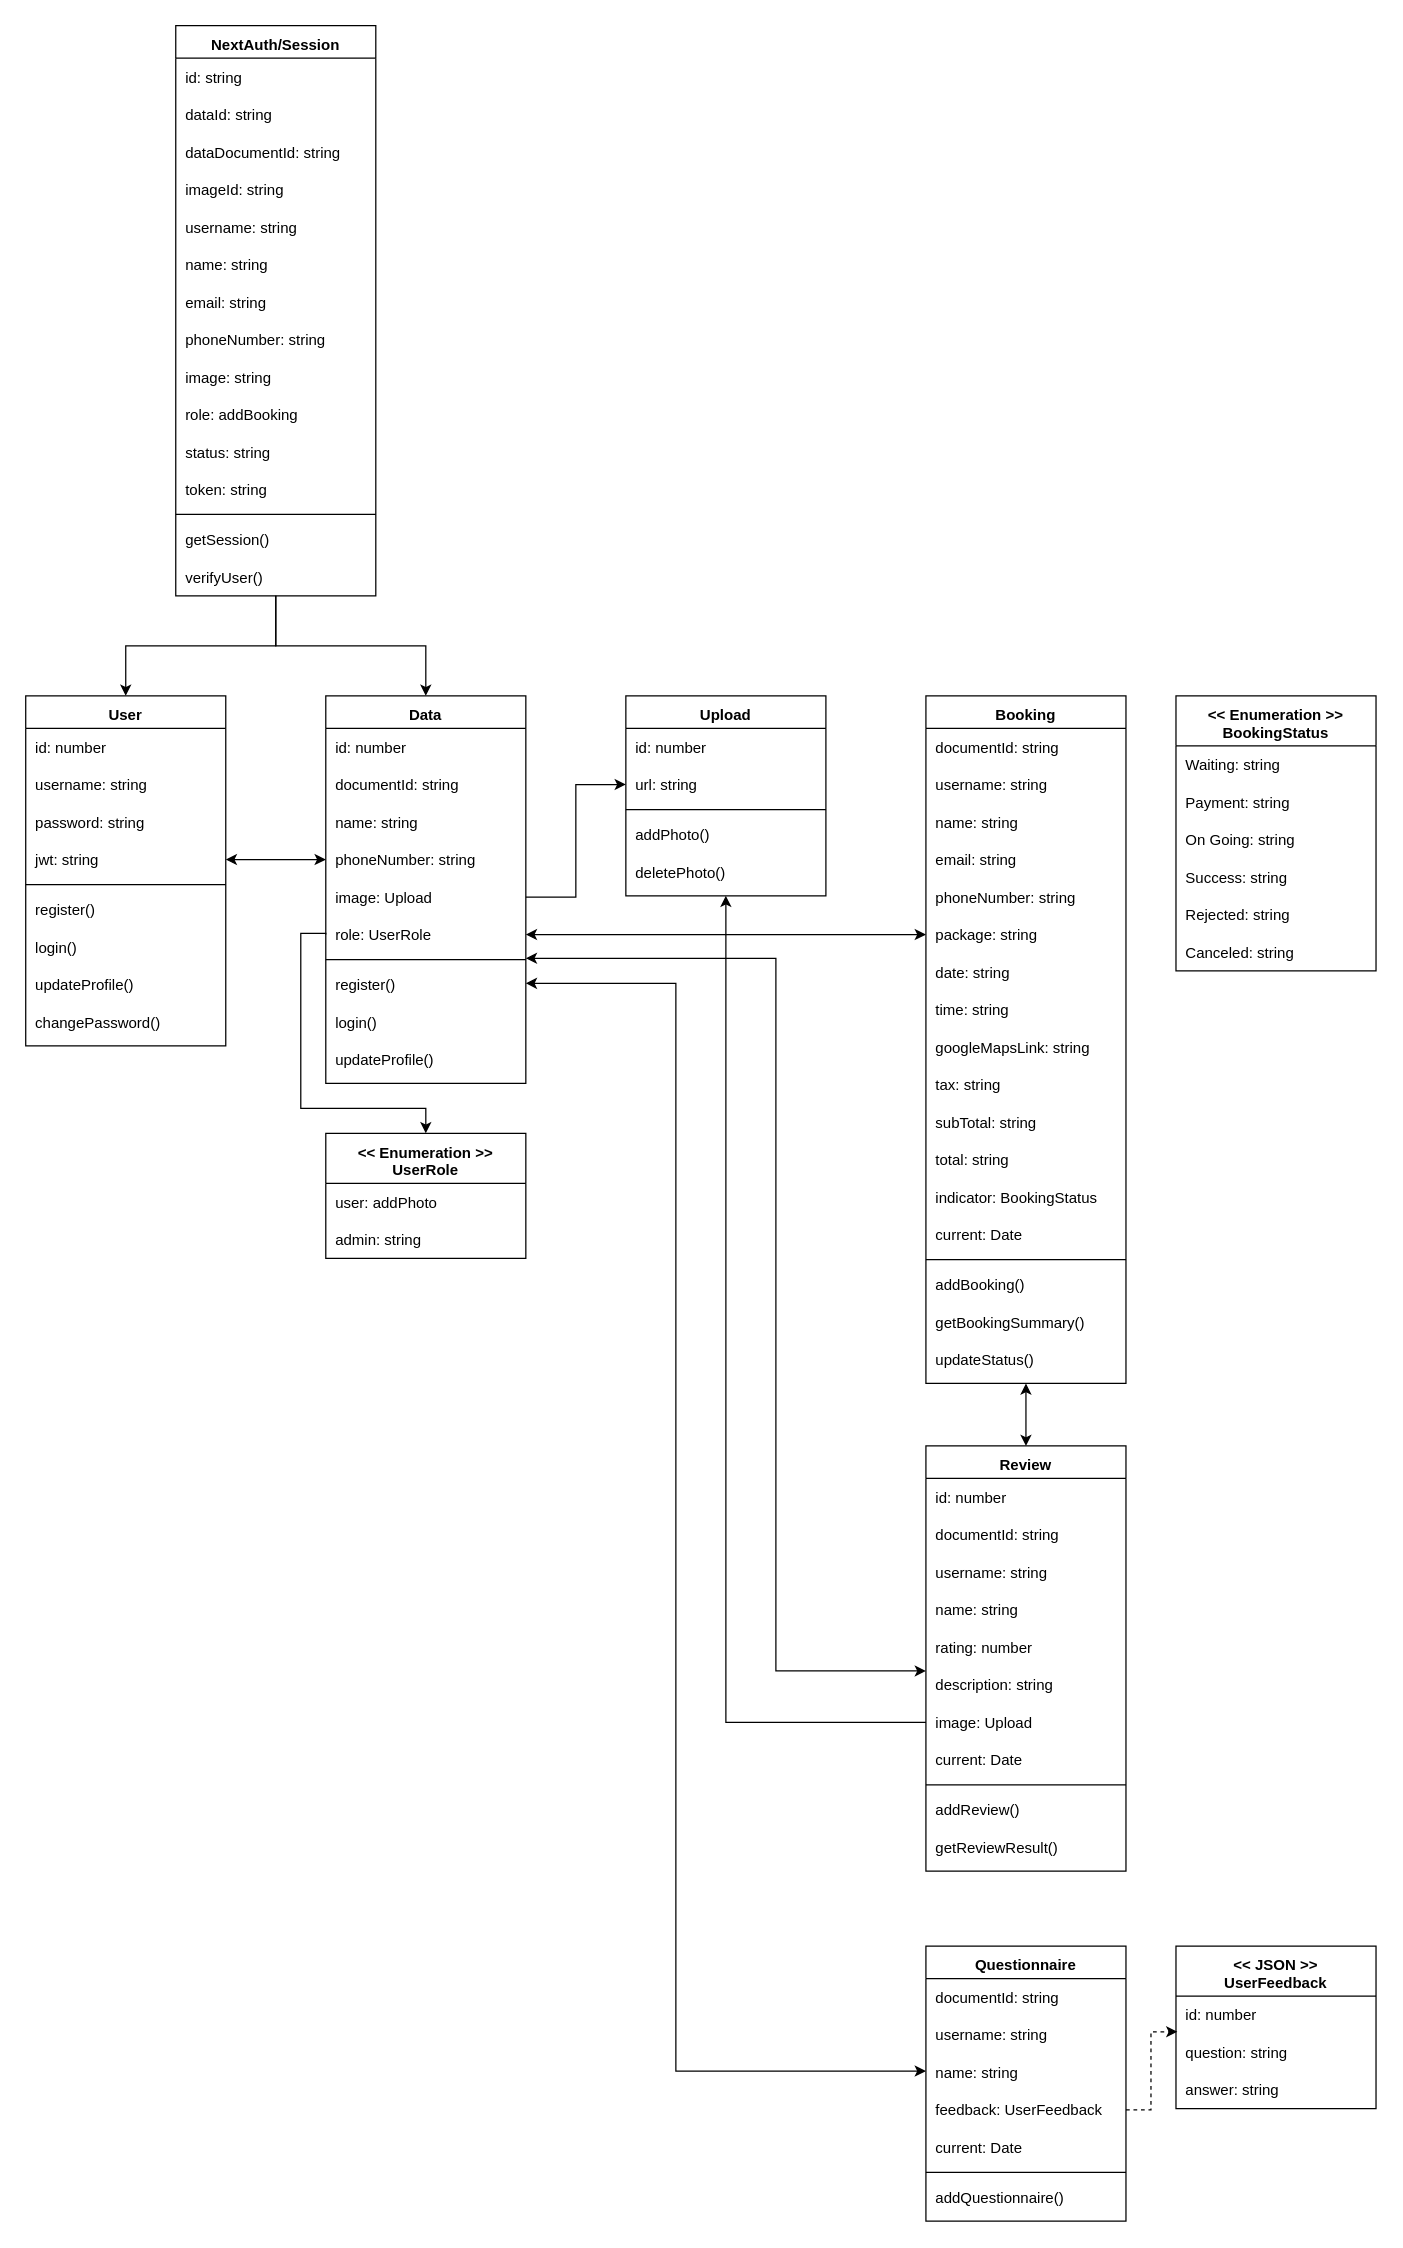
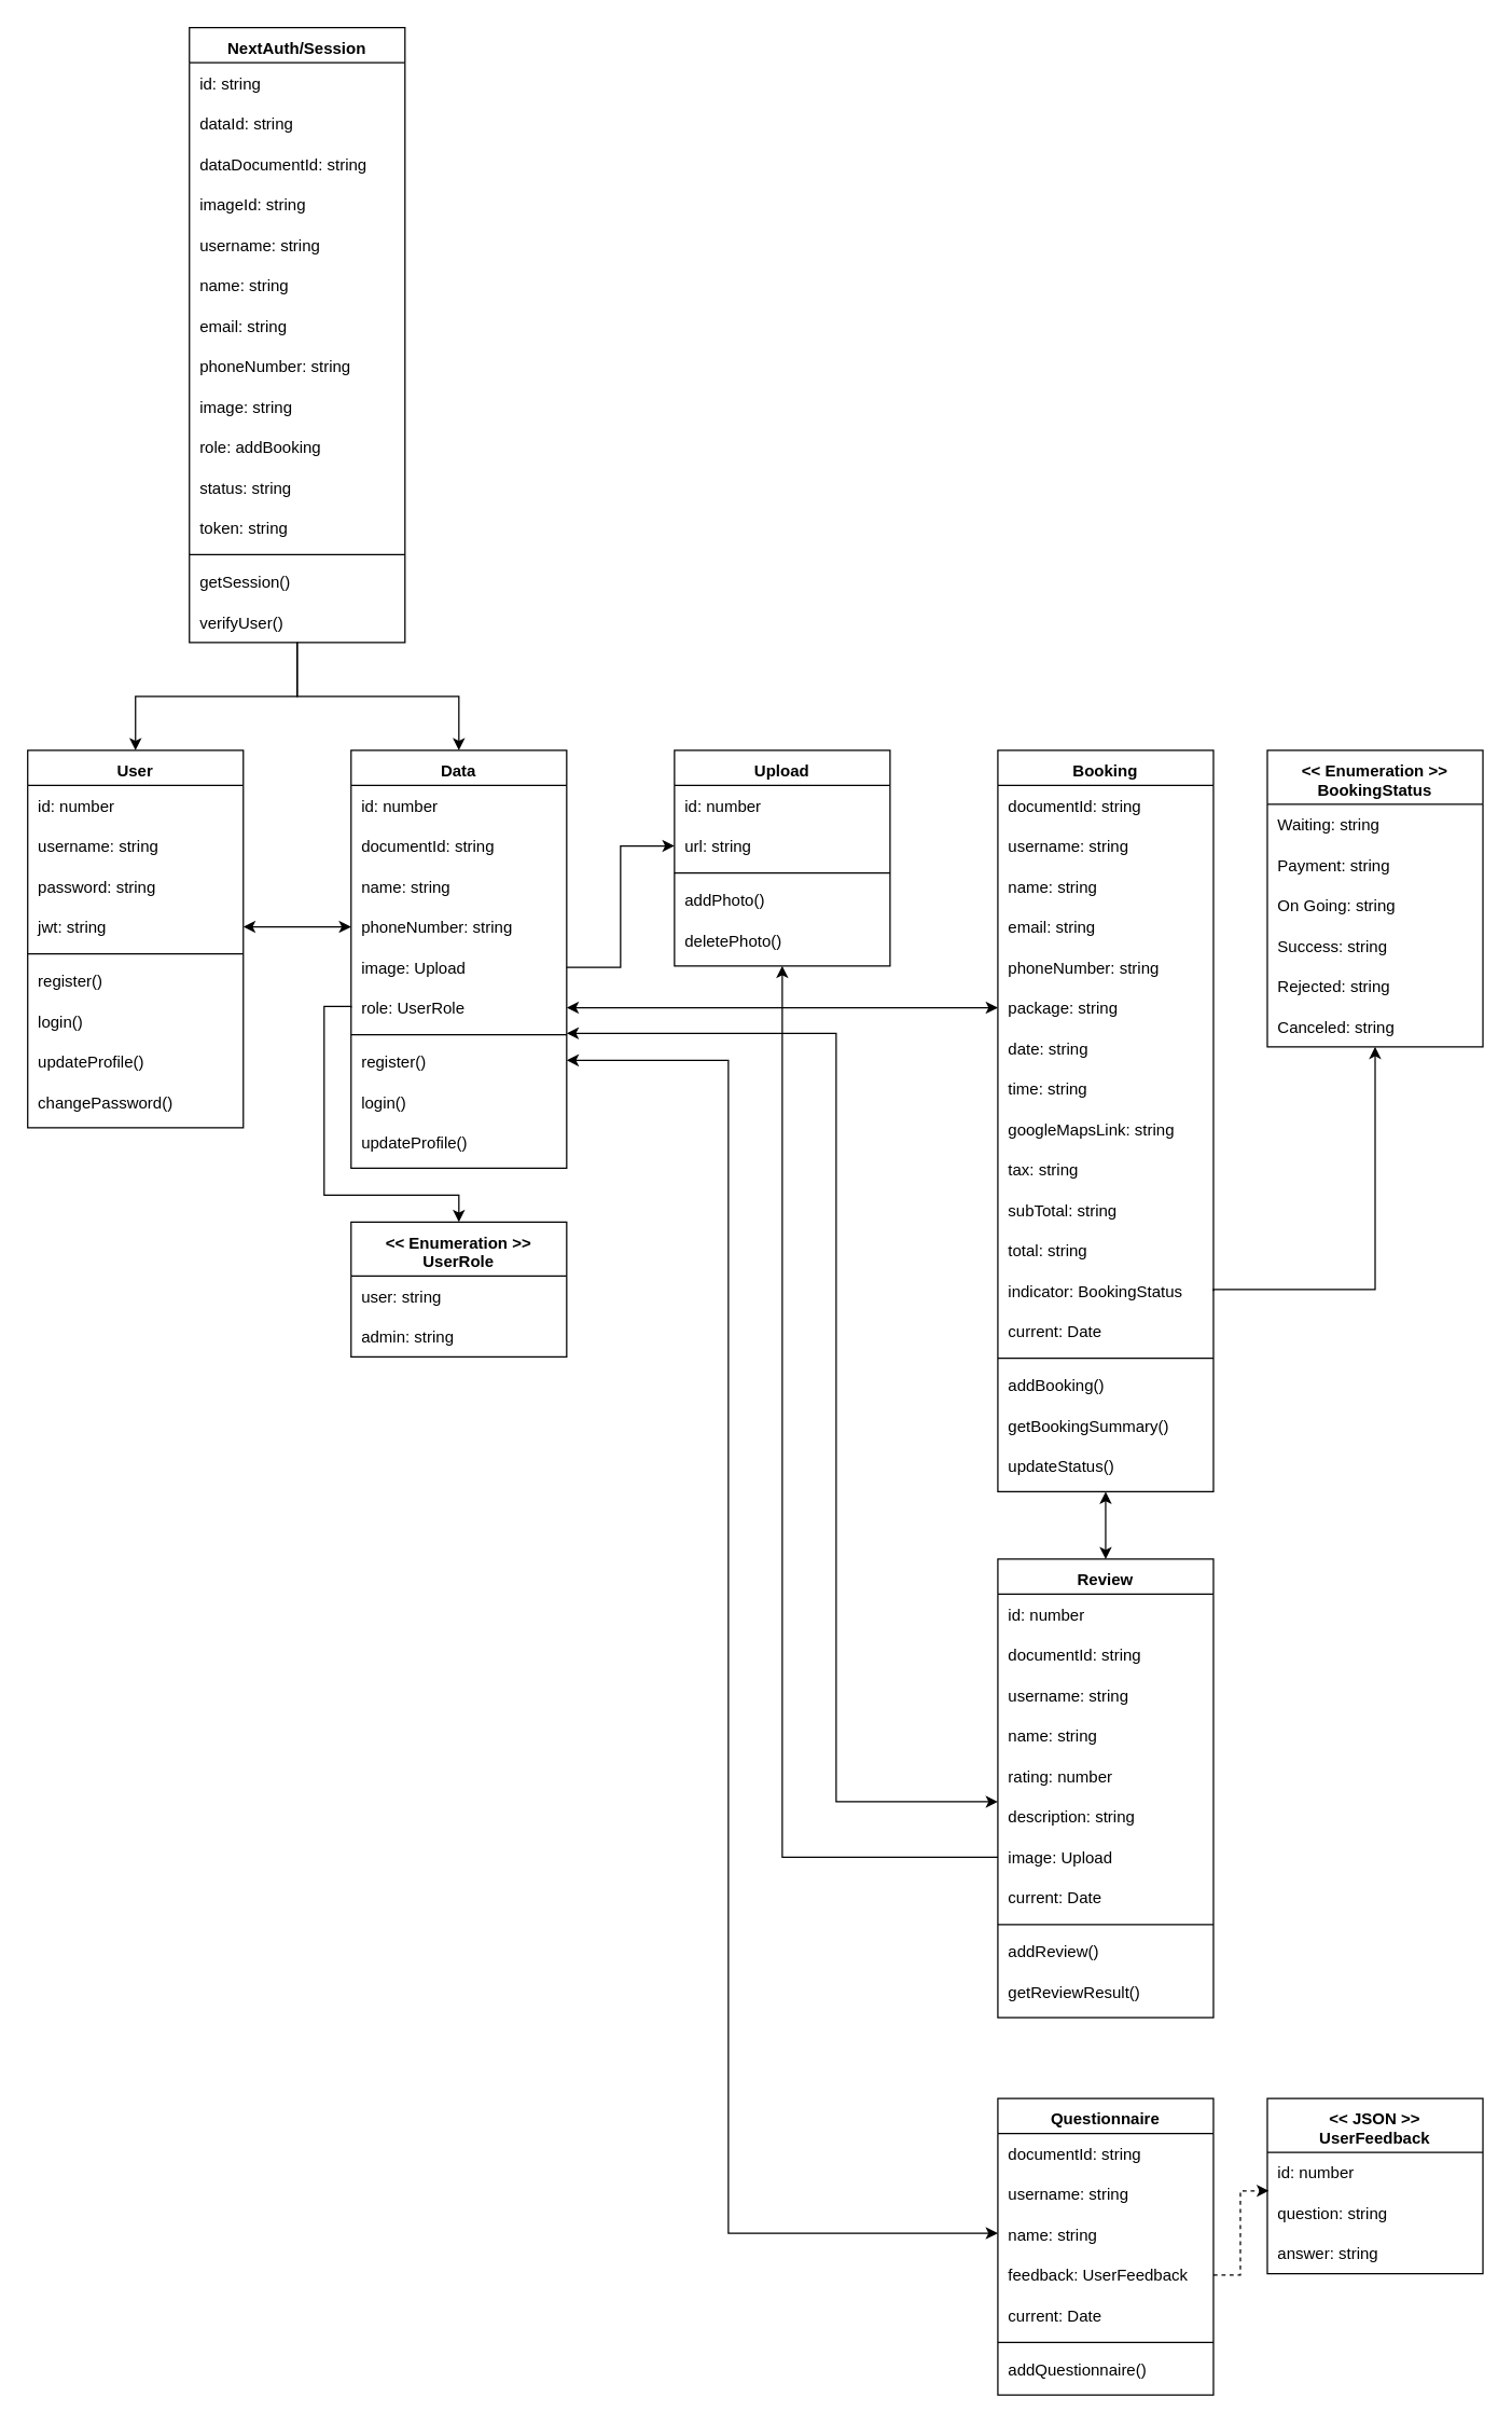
+ <mxCell id="45" value="" style="edgeStyle=orthogonalEdgeStyle;rounded=0;orthogonalLoop=1;jettySize=auto;html=1;exitX=1;exitY=0.5;exitDx=0;exitDy=0;spacing=4;" parent="1" source="59" target="78" edge="1"><mxGeometry relative="1" as="geometry"><mxPoint x="940" y="766" as="sourcePoint" /><Array as="points"><mxPoint x="1020" y="956" /></Array></mxGeometry></mxCell>
- <mxCell id="70" value="user: addPhoto" style="text;align=left;verticalAlign=top;spacingLeft=4;spacingRight=4;overflow=hidden;rotatable=0;points=[[0,0.5],[1,0.5]];portConstraint=eastwest;rounded=0;shadow=0;html=0;spacing=4;" parent="69" vertex="1"><mxGeometry y="40" width="160" height="30" as="geometry" /></mxCell>
+ <mxCell id="70" value="user: string" style="text;align=left;verticalAlign=top;spacingLeft=4;spacingRight=4;overflow=hidden;rotatable=0;points=[[0,0.5],[1,0.5]];portConstraint=eastwest;rounded=0;shadow=0;html=0;spacing=4;" parent="69" vertex="1"><mxGeometry y="40" width="160" height="30" as="geometry" /></mxCell>
